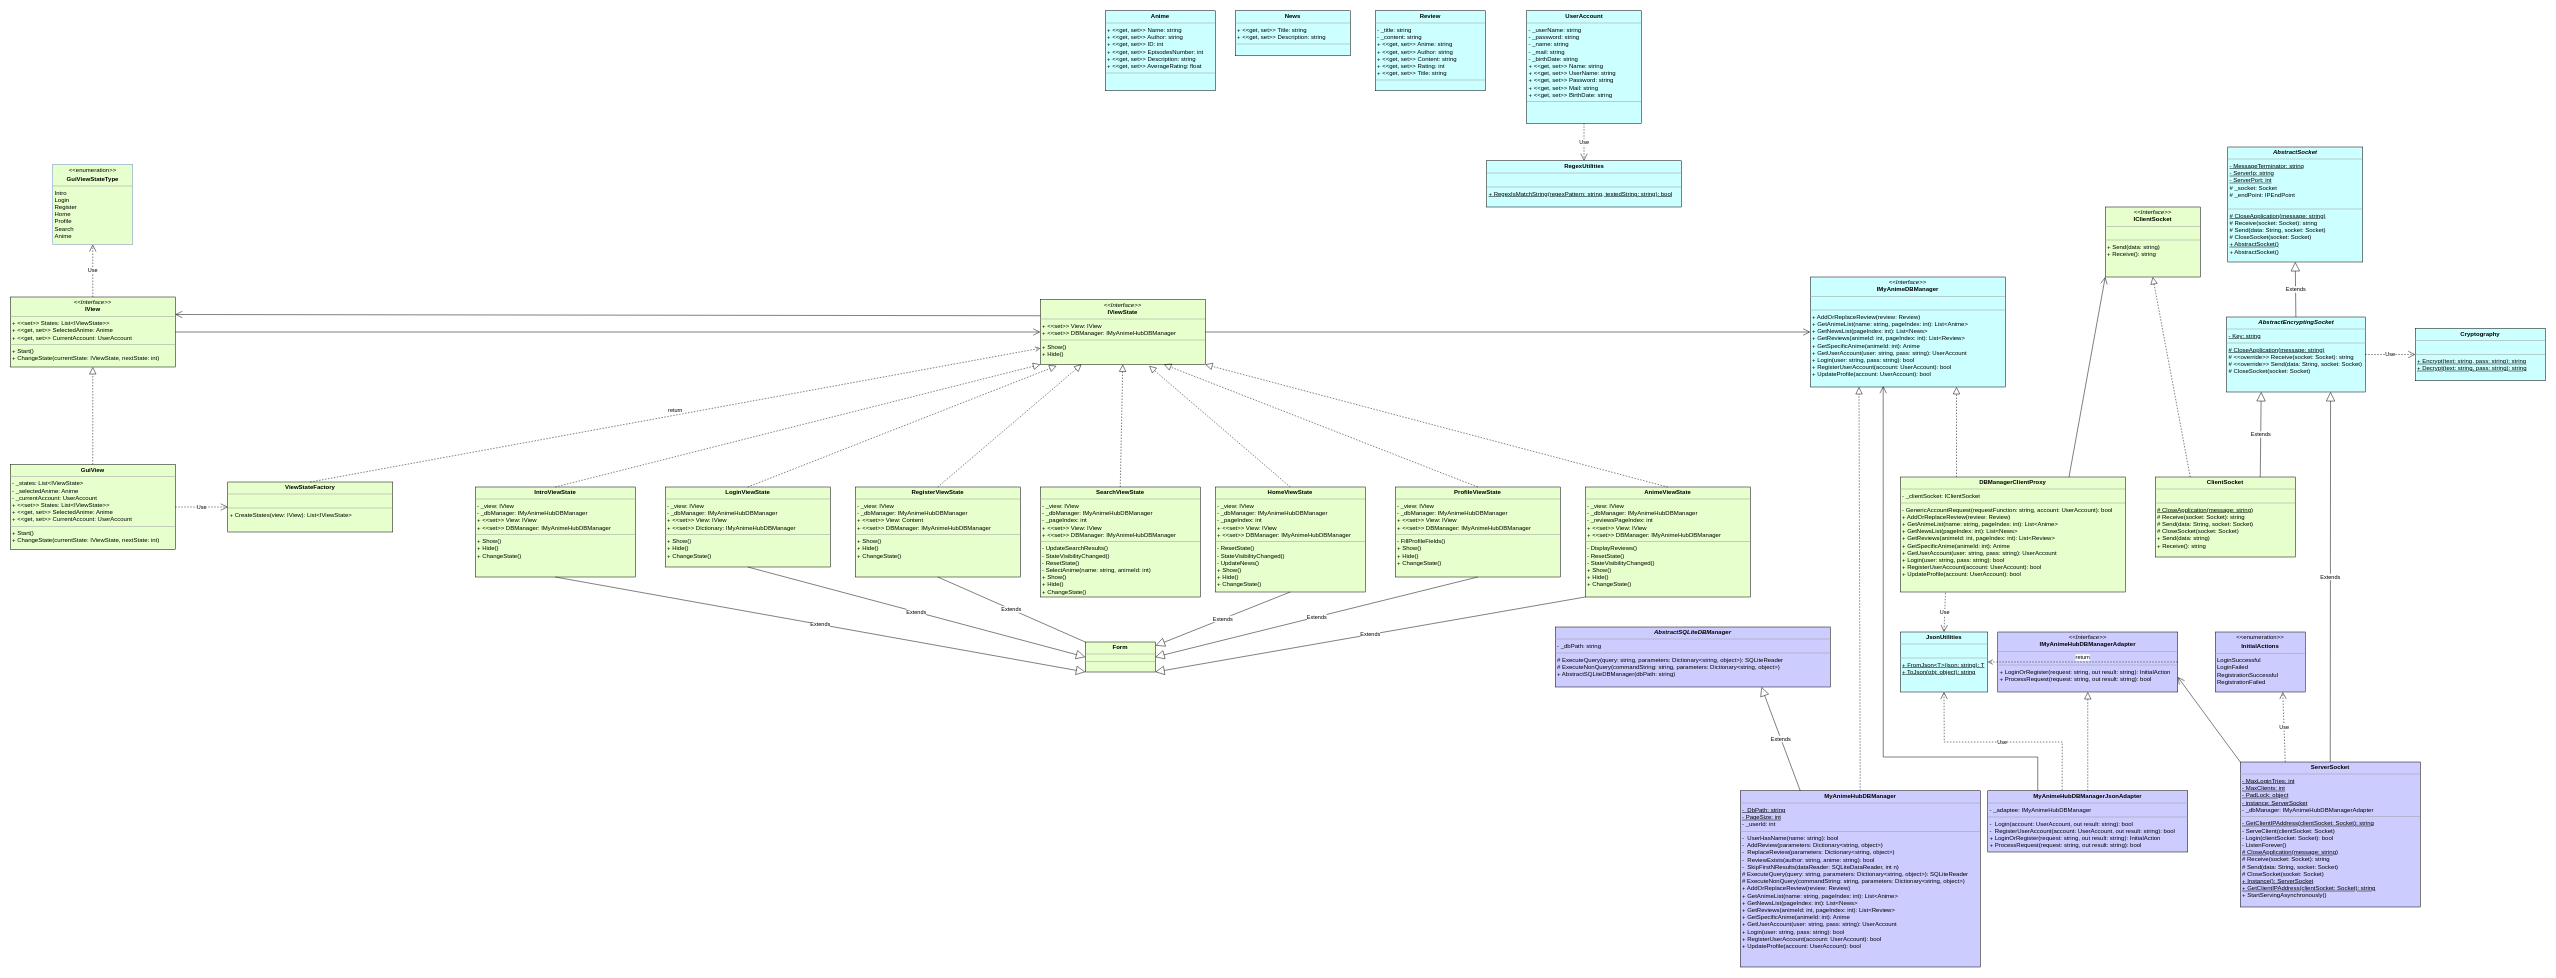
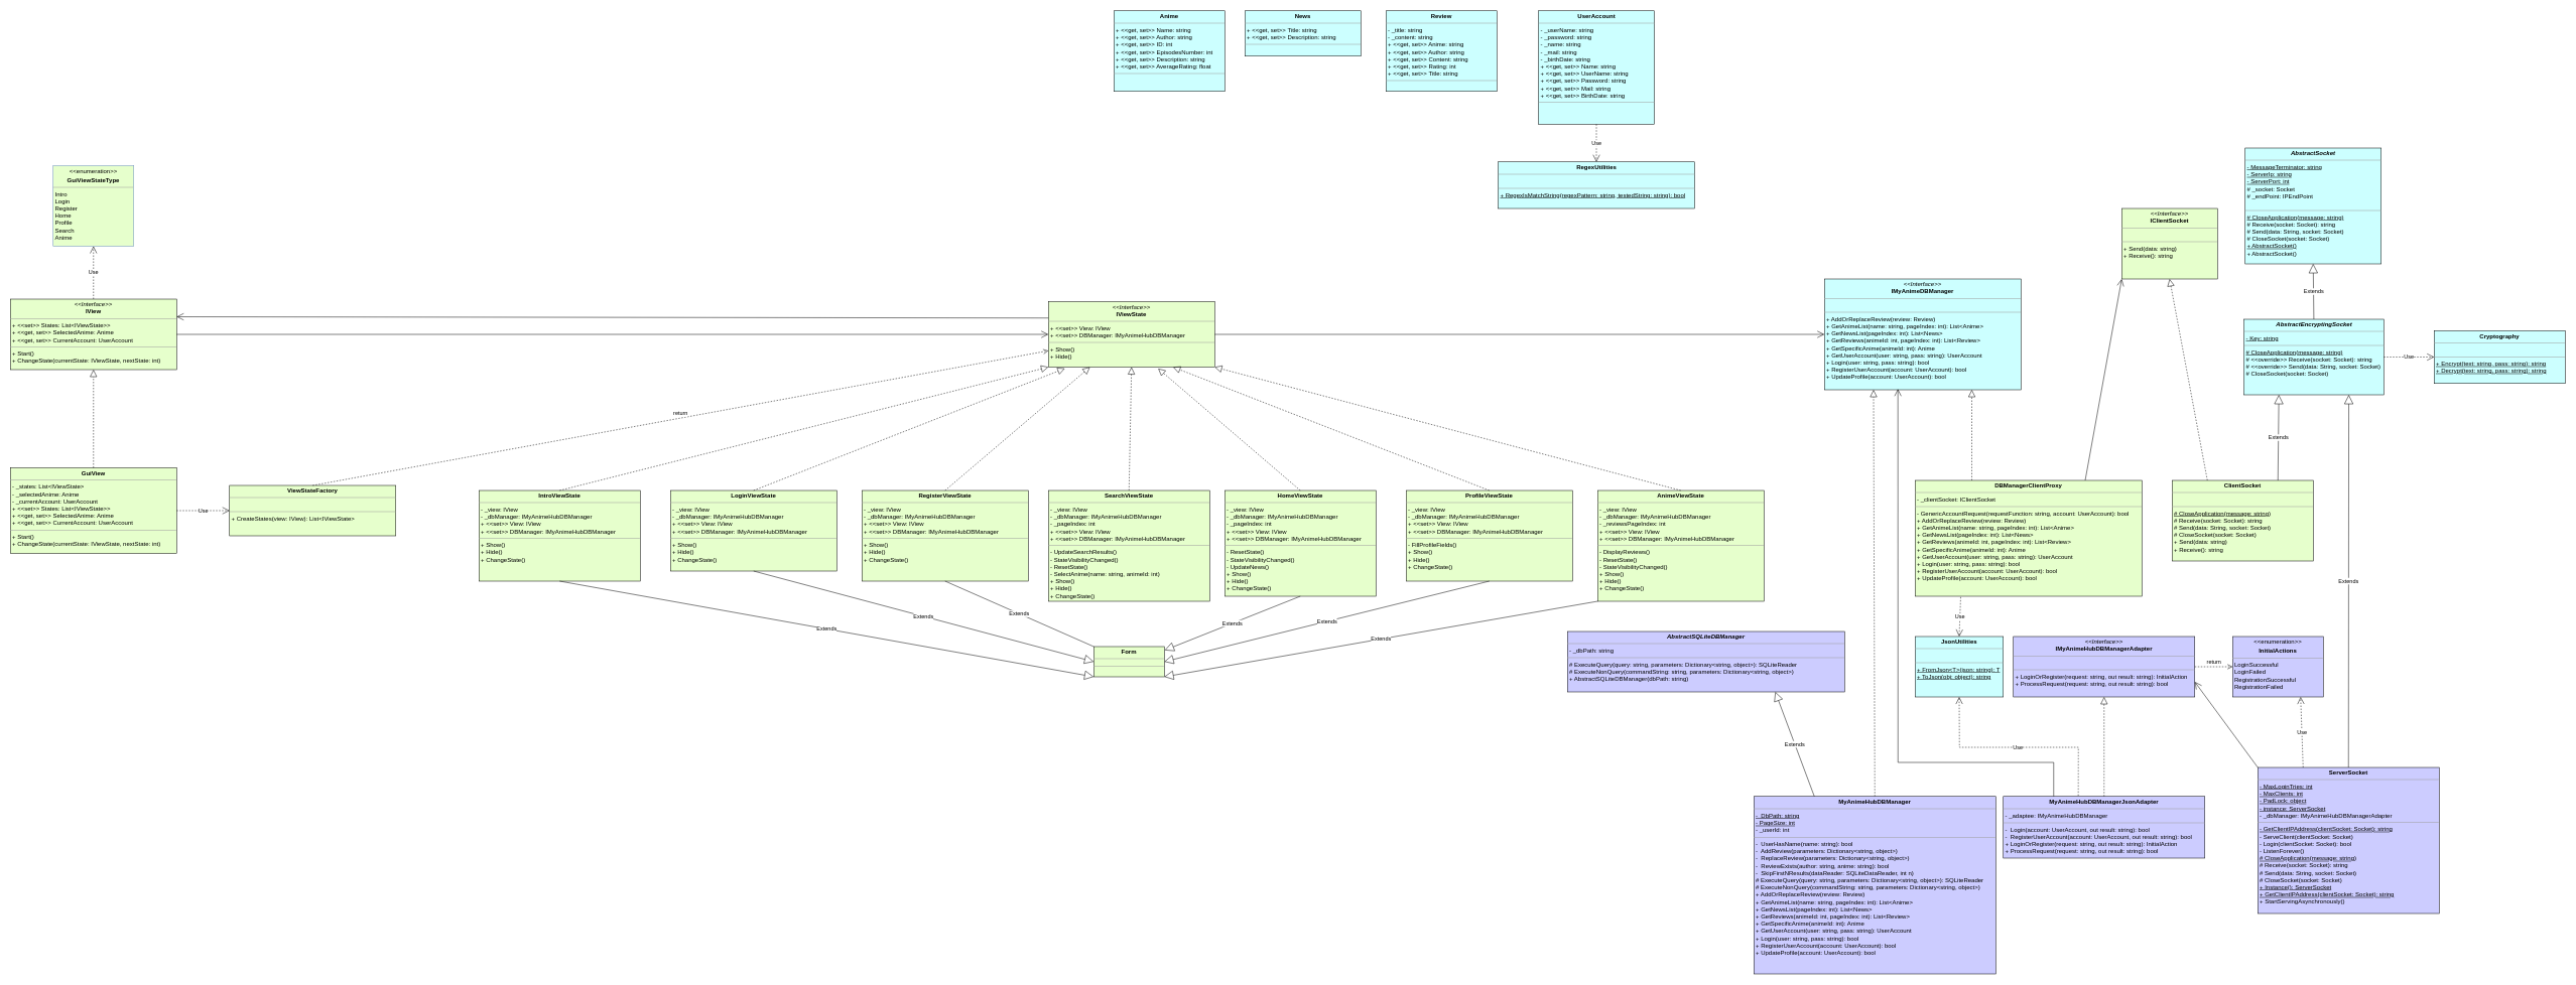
- <mxCell id="18" value="&lt;p style=&quot;margin: 0px ; margin-top: 4px ; text-align: center&quot;&gt;&lt;b&gt;LoginViewState&lt;/b&gt;&lt;/p&gt;&lt;hr size=&quot;1&quot;&gt;&lt;p style=&quot;margin: 0px 0px 0px 4px&quot;&gt;- _view: IView&lt;/p&gt;&lt;p style=&quot;margin: 0px 0px 0px 4px&quot;&gt;- _dbManager: IMyAnimeHubDBManager&lt;/p&gt;&lt;p style=&quot;margin: 0px 0px 0px 4px&quot;&gt;+ &amp;lt;&amp;lt;set&amp;gt;&amp;gt; View: IView&lt;/p&gt;&lt;p style=&quot;margin: 0px 0px 0px 4px&quot;&gt;+ &amp;lt;&amp;lt;set&amp;gt;&amp;gt; Dictionary: IMyAnimeHubDBManager&lt;/p&gt;&lt;hr size=&quot;1&quot;&gt;&lt;p style=&quot;margin: 0px 0px 0px 4px&quot;&gt;+ Show()&lt;/p&gt;&lt;p style=&quot;margin: 0px 0px 0px 4px&quot;&gt;+ Hide()&lt;/p&gt;&lt;p style=&quot;margin: 0px 0px 0px 4px&quot;&gt;+ ChangeState()&lt;br&gt;&lt;/p&gt;&lt;p style=&quot;margin: 0px ; margin-left: 4px&quot;&gt;&lt;br&gt;&lt;/p&gt;" style="verticalAlign=top;align=left;overflow=fill;fontSize=12;fontFamily=Helvetica;html=1;strokeColor=default;fillColor=#E6FFCC;" parent="1" vertex="1"><mxGeometry x="1330" y="973" width="330" height="160" as="geometry" /></mxCell>
+ <mxCell id="18" value="&lt;p style=&quot;margin: 0px ; margin-top: 4px ; text-align: center&quot;&gt;&lt;b&gt;LoginViewState&lt;/b&gt;&lt;/p&gt;&lt;hr size=&quot;1&quot;&gt;&lt;p style=&quot;margin: 0px 0px 0px 4px&quot;&gt;- _view: IView&lt;/p&gt;&lt;p style=&quot;margin: 0px 0px 0px 4px&quot;&gt;- _dbManager: IMyAnimeHubDBManager&lt;/p&gt;&lt;p style=&quot;margin: 0px 0px 0px 4px&quot;&gt;+ &amp;lt;&amp;lt;set&amp;gt;&amp;gt; View: IView&lt;/p&gt;&lt;p style=&quot;margin: 0px 0px 0px 4px&quot;&gt;+ &amp;lt;&amp;lt;set&amp;gt;&amp;gt; DBManager: IMyAnimeHubDBManager&lt;/p&gt;&lt;hr size=&quot;1&quot;&gt;&lt;p style=&quot;margin: 0px 0px 0px 4px&quot;&gt;+ Show()&lt;/p&gt;&lt;p style=&quot;margin: 0px 0px 0px 4px&quot;&gt;+ Hide()&lt;/p&gt;&lt;p style=&quot;margin: 0px 0px 0px 4px&quot;&gt;+ ChangeState()&lt;br&gt;&lt;/p&gt;&lt;p style=&quot;margin: 0px ; margin-left: 4px&quot;&gt;&lt;br&gt;&lt;/p&gt;" style="verticalAlign=top;align=left;overflow=fill;fontSize=12;fontFamily=Helvetica;html=1;strokeColor=default;fillColor=#E6FFCC;" parent="1" vertex="1"><mxGeometry x="1330" y="973" width="330" height="160" as="geometry" /></mxCell>
- <mxCell id="19" value="&lt;p style=&quot;margin: 0px ; margin-top: 4px ; text-align: center&quot;&gt;&lt;b&gt;RegisterViewState&lt;/b&gt;&lt;/p&gt;&lt;hr size=&quot;1&quot;&gt;&lt;p style=&quot;margin: 0px 0px 0px 4px&quot;&gt;- _view: IView&lt;/p&gt;&lt;p style=&quot;margin: 0px 0px 0px 4px&quot;&gt;- _dbManager: IMyAnimeHubDBManager&lt;/p&gt;&lt;p style=&quot;margin: 0px 0px 0px 4px&quot;&gt;&lt;span&gt;+ &amp;lt;&amp;lt;set&amp;gt;&amp;gt; View: Content&lt;/span&gt;&lt;br&gt;&lt;/p&gt;&lt;p style=&quot;margin: 0px 0px 0px 4px&quot;&gt;+ &amp;lt;&amp;lt;set&amp;gt;&amp;gt; DBManager: IMyAnimeHubDBManager&lt;/p&gt;&lt;hr size=&quot;1&quot;&gt;&lt;p style=&quot;margin: 0px 0px 0px 4px&quot;&gt;+ Show()&lt;/p&gt;&lt;p style=&quot;margin: 0px 0px 0px 4px&quot;&gt;+ Hide()&lt;/p&gt;&lt;p style=&quot;margin: 0px ; margin-left: 4px&quot;&gt;+ ChangeState()&lt;br&gt;&lt;/p&gt;" style="verticalAlign=top;align=left;overflow=fill;fontSize=12;fontFamily=Helvetica;html=1;strokeColor=default;fillColor=#E6FFCC;" parent="1" vertex="1"><mxGeometry x="1710" y="973" width="330" height="180" as="geometry" /></mxCell>
+ <mxCell id="19" value="&lt;p style=&quot;margin: 0px ; margin-top: 4px ; text-align: center&quot;&gt;&lt;b&gt;RegisterViewState&lt;/b&gt;&lt;/p&gt;&lt;hr size=&quot;1&quot;&gt;&lt;p style=&quot;margin: 0px 0px 0px 4px&quot;&gt;- _view: IView&lt;/p&gt;&lt;p style=&quot;margin: 0px 0px 0px 4px&quot;&gt;- _dbManager: IMyAnimeHubDBManager&lt;/p&gt;&lt;p style=&quot;margin: 0px 0px 0px 4px&quot;&gt;&lt;span&gt;+ &amp;lt;&amp;lt;set&amp;gt;&amp;gt; View: IView&lt;/span&gt;&lt;br&gt;&lt;/p&gt;&lt;p style=&quot;margin: 0px 0px 0px 4px&quot;&gt;+ &amp;lt;&amp;lt;set&amp;gt;&amp;gt; DBManager: IMyAnimeHubDBManager&lt;/p&gt;&lt;hr size=&quot;1&quot;&gt;&lt;p style=&quot;margin: 0px 0px 0px 4px&quot;&gt;+ Show()&lt;/p&gt;&lt;p style=&quot;margin: 0px 0px 0px 4px&quot;&gt;+ Hide()&lt;/p&gt;&lt;p style=&quot;margin: 0px ; margin-left: 4px&quot;&gt;+ ChangeState()&lt;br&gt;&lt;/p&gt;" style="verticalAlign=top;align=left;overflow=fill;fontSize=12;fontFamily=Helvetica;html=1;strokeColor=default;fillColor=#E6FFCC;" parent="1" vertex="1"><mxGeometry x="1710" y="973" width="330" height="180" as="geometry" /></mxCell>
- <mxCell id="70" value="return" style="html=1;verticalAlign=bottom;endArrow=open;dashed=1;endSize=8;rounded=0;sketch=0;exitX=1;exitY=0.5;exitDx=0;exitDy=0;" parent="1" source="43" target="50" edge="1"><mxGeometry relative="1" as="geometry"><mxPoint x="4500" y="1323" as="sourcePoint" /><mxPoint x="4420" y="1323" as="targetPoint" /></mxGeometry></mxCell>
+ <mxCell id="70" value="return" style="html=1;verticalAlign=bottom;endArrow=open;dashed=1;endSize=8;rounded=0;sketch=0;exitX=1;exitY=0.5;exitDx=0;exitDy=0;entryX=0;entryY=0.5;entryDx=0;entryDy=0;" parent="1" source="43" target="56" edge="1"><mxGeometry relative="1" as="geometry"><mxPoint x="4500" y="1323" as="sourcePoint" /><mxPoint x="4420" y="1323" as="targetPoint" /></mxGeometry></mxCell>
